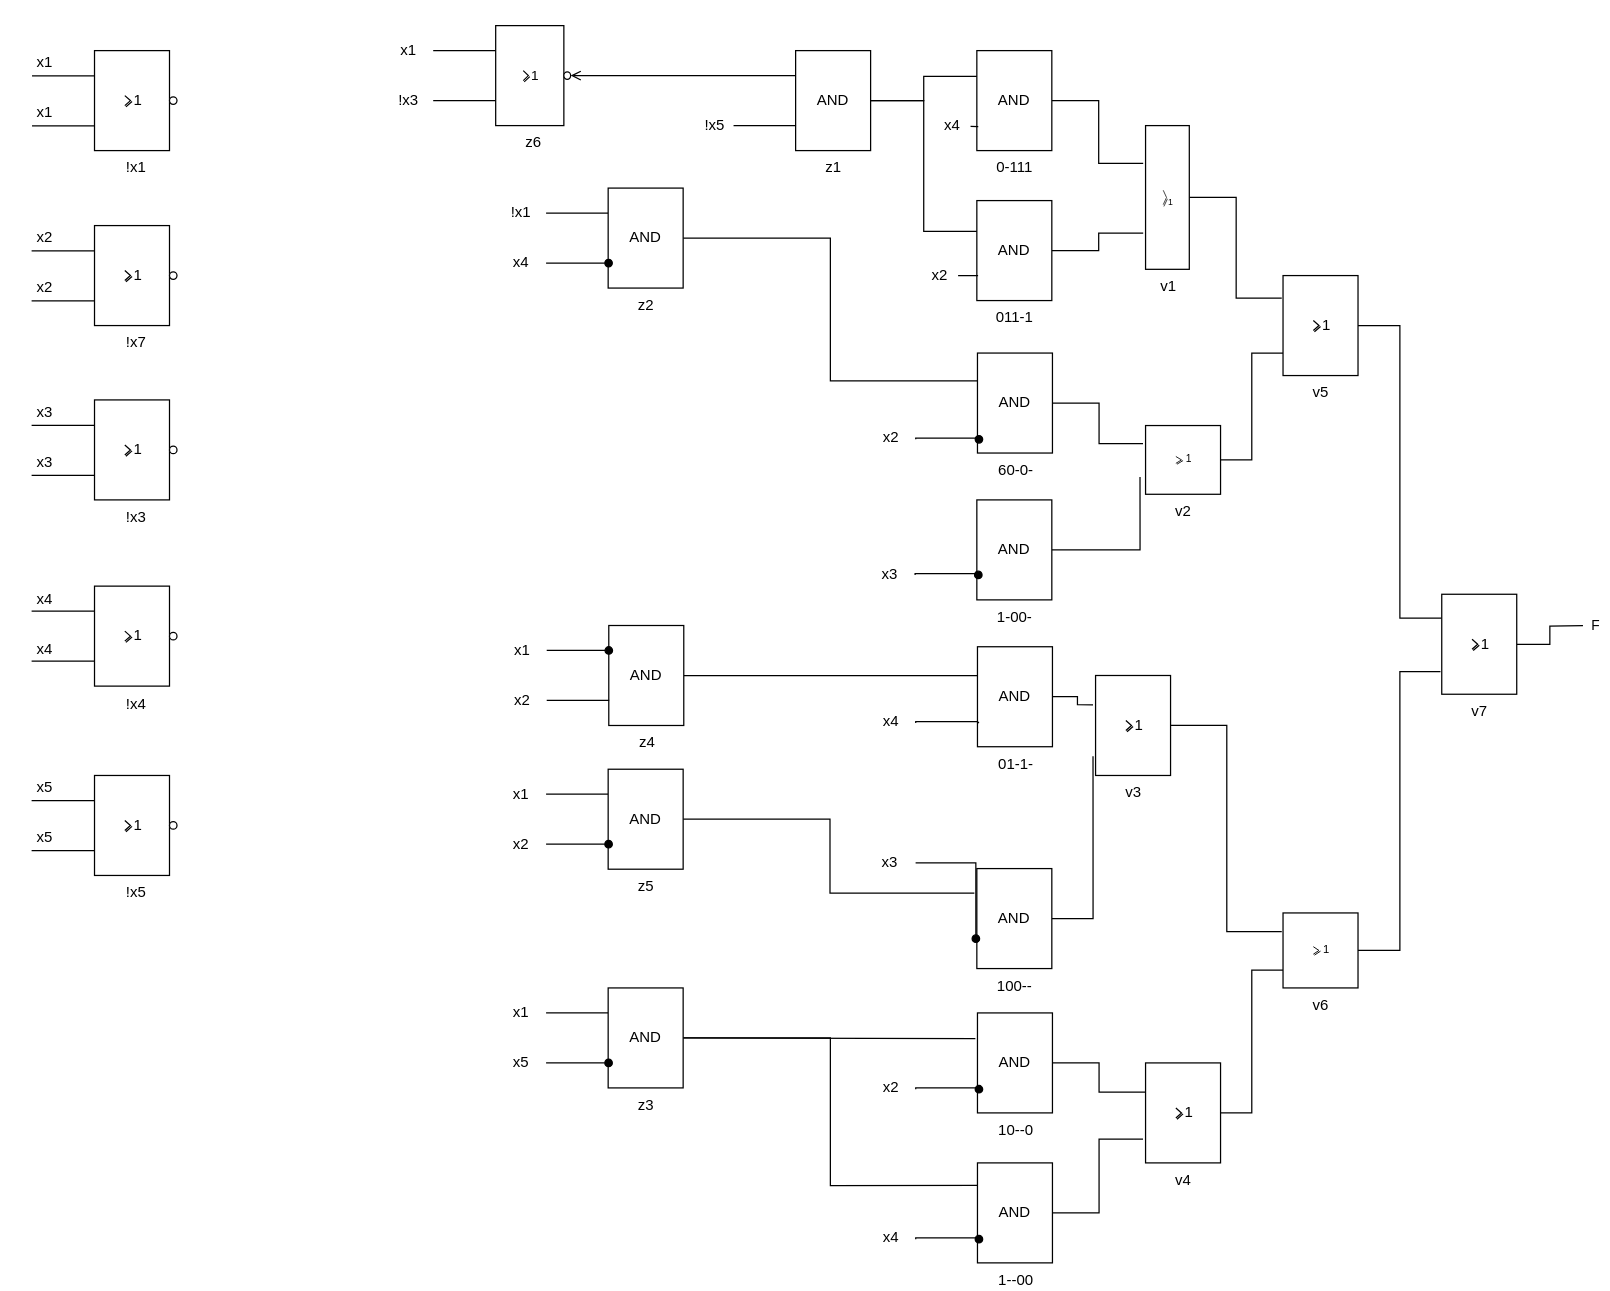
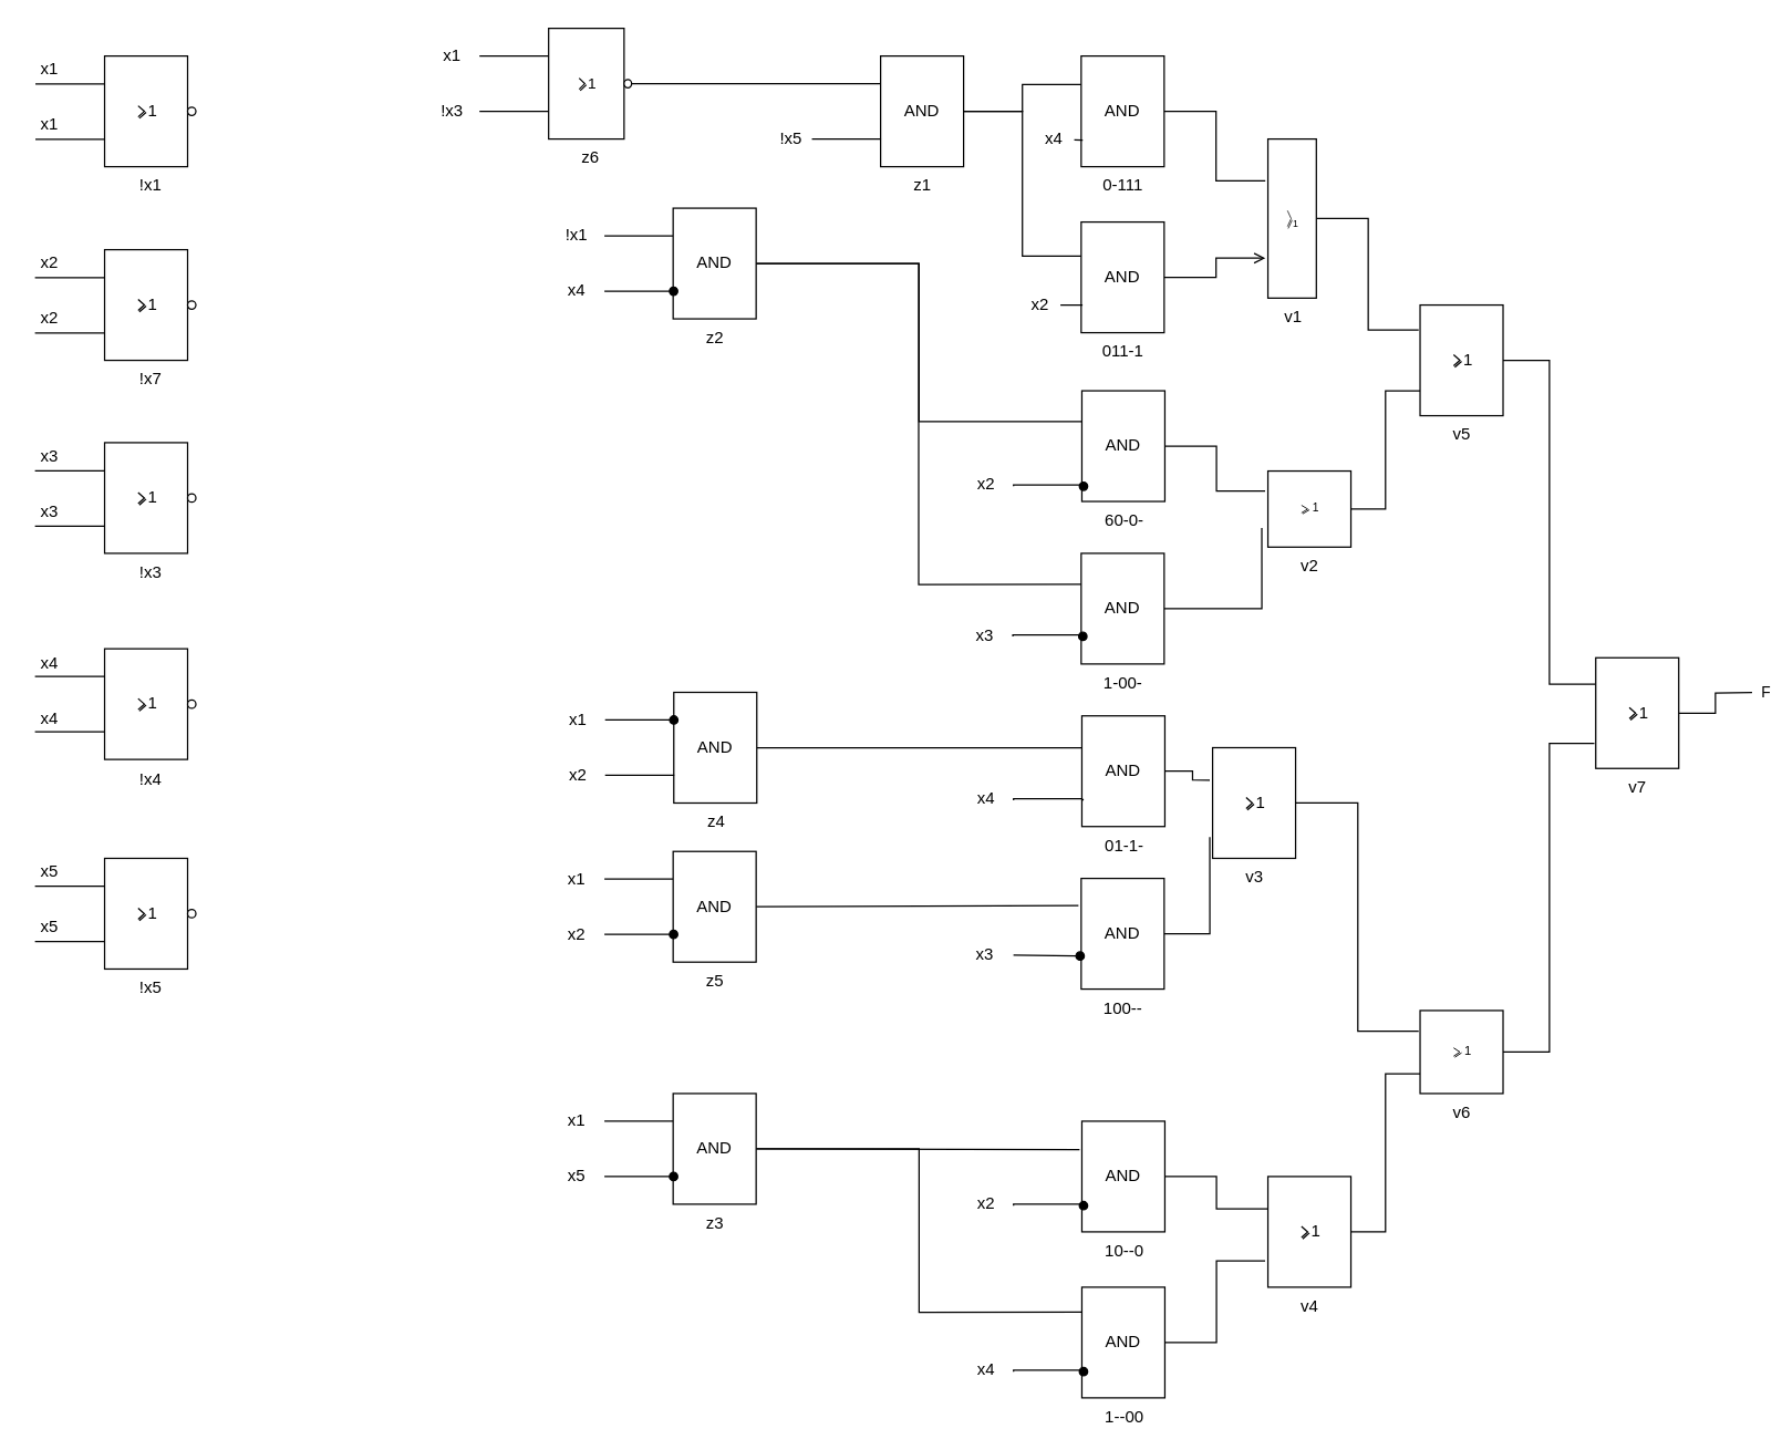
- <mxCell id="32" style="edgeStyle=orthogonalEdgeStyle;rounded=0;jumpStyle=arc;jumpSize=20;orthogonalLoop=1;jettySize=auto;html=1;endArrow=open;endFill=0;entryX=1;entryY=0.5;entryDx=0;entryDy=0;entryPerimeter=0;" parent="1" source="35" target="4" edge="1"><mxGeometry relative="1" as="geometry"><mxPoint x="586.333" y="60" as="targetPoint" /><Array as="points"><mxPoint x="616.5" y="60" /><mxPoint x="616.5" y="60" /></Array></mxGeometry></mxCell>
+ <mxCell id="32" style="edgeStyle=orthogonalEdgeStyle;rounded=0;jumpStyle=arc;jumpSize=20;orthogonalLoop=1;jettySize=auto;html=1;endArrow=none;endFill=0;entryX=1;entryY=0.5;entryDx=0;entryDy=0;entryPerimeter=0;" parent="1" source="35" target="4" edge="1"><mxGeometry relative="1" as="geometry"><mxPoint x="586.333" y="60" as="targetPoint" /><Array as="points"><mxPoint x="616.5" y="60" /><mxPoint x="616.5" y="60" /></Array></mxGeometry></mxCell>
- <mxCell id="41" style="edgeStyle=orthogonalEdgeStyle;rounded=0;jumpStyle=arc;jumpSize=20;orthogonalLoop=1;jettySize=auto;html=1;entryX=-0.054;entryY=0.749;entryDx=0;entryDy=0;entryPerimeter=0;startArrow=none;startFill=0;endArrow=none;endFill=0;" parent="1" source="42" target="72" edge="1"><mxGeometry relative="1" as="geometry" /></mxCell>
+ <mxCell id="41" style="edgeStyle=orthogonalEdgeStyle;rounded=0;jumpStyle=arc;jumpSize=20;orthogonalLoop=1;jettySize=auto;html=1;entryX=-0.054;entryY=0.749;entryDx=0;entryDy=0;entryPerimeter=0;startArrow=none;startFill=0;endArrow=open;endFill=0;" parent="1" source="42" target="72" edge="1"><mxGeometry relative="1" as="geometry" /></mxCell>
+ <mxCell id="10" style="edgeStyle=orthogonalEdgeStyle;rounded=0;jumpStyle=arc;jumpSize=20;orthogonalLoop=1;jettySize=auto;html=1;entryX=0.017;entryY=0.281;entryDx=0;entryDy=0;entryPerimeter=0;startArrow=none;startFill=0;endArrow=none;endFill=0;" parent="1" source="11" target="56" edge="1"><mxGeometry relative="1" as="geometry" /></mxCell>
- <mxCell id="48" value="100--" style="verticalLabelPosition=bottom;shadow=0;dashed=0;align=center;html=1;verticalAlign=top;shape=mxgraph.electrical.iec_logic_gates.and;" parent="1" vertex="1"><mxGeometry x="781" y="694.5" width="60" height="80" as="geometry" /></mxCell>
+ <mxCell id="48" value="100--" style="verticalLabelPosition=bottom;shadow=0;dashed=0;align=center;html=1;verticalAlign=top;shape=mxgraph.electrical.iec_logic_gates.and;" parent="1" vertex="1"><mxGeometry x="781" y="634.5" width="60" height="80" as="geometry" /></mxCell>
